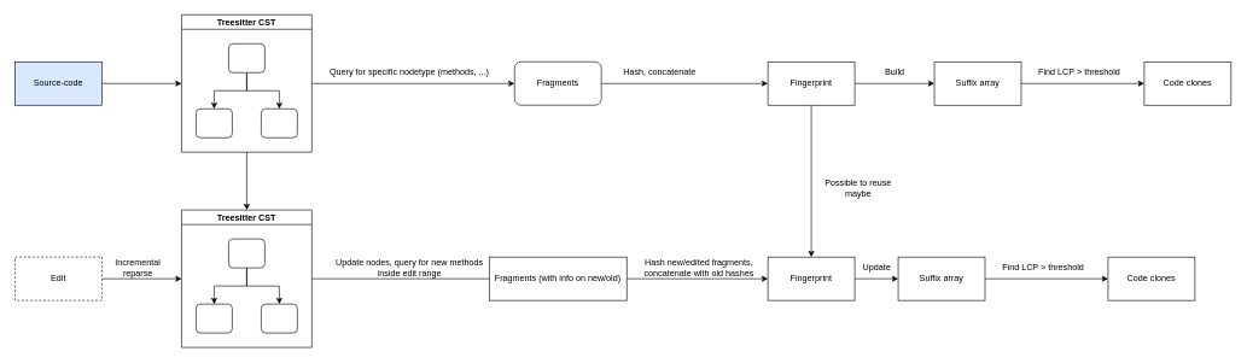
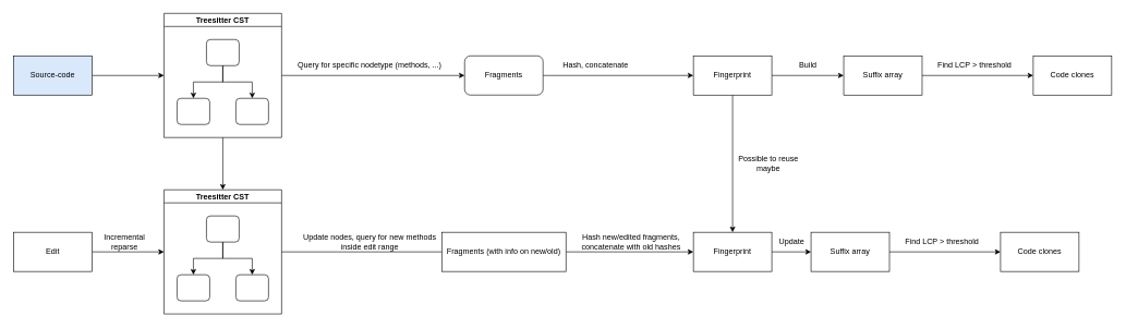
- <mxCell id="45" value="Possible to reuse maybe" style="text;html=1;strokeColor=none;fillColor=none;align=center;verticalAlign=middle;whiteSpace=wrap;rounded=0;" vertex="1" parent="1"><mxGeometry x="1130" y="245" width="110" height="30" as="geometry" /></mxCell>
+ <mxCell id="45" value="Possible to reuse maybe" style="text;html=1;strokeColor=none;fillColor=none;align=center;verticalAlign=middle;whiteSpace=wrap;rounded=0;" vertex="1" parent="1"><mxGeometry x="1120" y="235" width="110" height="30" as="geometry" /></mxCell>
- <mxCell id="25" value="Edit" style="rounded=0;whiteSpace=wrap;html=1;dashed=1;" vertex="1" parent="1"><mxGeometry y="355" width="120" height="60" as="geometry" x="20" /></mxCell>
+ <mxCell id="25" value="Edit" style="rounded=0;whiteSpace=wrap;html=1;" vertex="1" parent="1"><mxGeometry y="355" width="120" height="60" as="geometry" x="20" /></mxCell>
